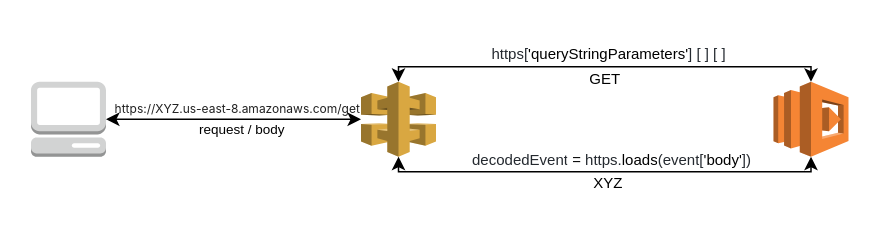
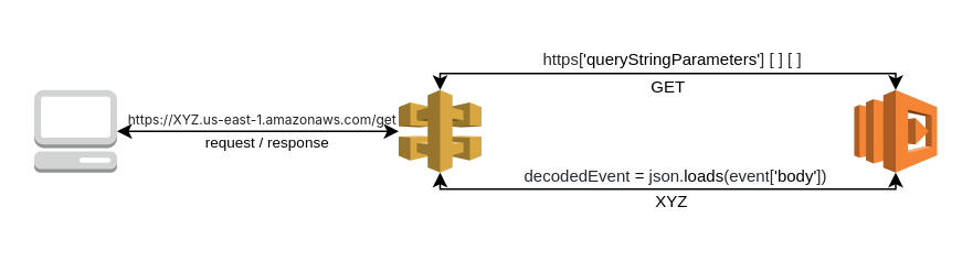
- <mxCell id="2" value="&lt;span style=&quot;color: rgb(33 , 33 , 33) ; font-family: &amp;#34;inter&amp;#34; , &amp;#34;opensans&amp;#34; , &amp;#34;helvetica&amp;#34; , &amp;#34;arial&amp;#34; , sans-serif ; text-align: left ; background-color: rgb(255 , 255 , 255)&quot;&gt;&lt;font style=&quot;font-size: 8px&quot;&gt;https://XYZ.us-east-8.amazonaws.com/get&lt;/font&gt;&lt;/span&gt;" style="text;html=1;strokeColor=none;fillColor=none;align=center;verticalAlign=middle;whiteSpace=wrap;rounded=0;fontSize=10;" parent="1" vertex="1"><mxGeometry x="59" y="56" width="198" height="30" as="geometry" /></mxCell>
+ <mxCell id="2" value="&lt;span style=&quot;color: rgb(33 , 33 , 33) ; font-family: &amp;#34;inter&amp;#34; , &amp;#34;opensans&amp;#34; , &amp;#34;helvetica&amp;#34; , &amp;#34;arial&amp;#34; , sans-serif ; text-align: left ; background-color: rgb(255 , 255 , 255)&quot;&gt;&lt;font style=&quot;font-size: 8px&quot;&gt;https://XYZ.us-east-1.amazonaws.com/get&lt;/font&gt;&lt;/span&gt;" style="text;html=1;strokeColor=none;fillColor=none;align=center;verticalAlign=middle;whiteSpace=wrap;rounded=0;fontSize=10;" parent="1" vertex="1"><mxGeometry x="59" y="56" width="198" height="30" as="geometry" /></mxCell>
- <mxCell id="13" value="request / body" style="text;html=1;strokeColor=none;fillColor=none;align=center;verticalAlign=middle;whiteSpace=wrap;rounded=0;fontSize=9;" parent="1" vertex="1"><mxGeometry x="111" y="71" width="100" height="30" as="geometry" /></mxCell>
+ <mxCell id="13" value="request / response" style="text;html=1;strokeColor=none;fillColor=none;align=center;verticalAlign=middle;whiteSpace=wrap;rounded=0;fontSize=9;" parent="1" vertex="1"><mxGeometry x="111" y="71" width="100" height="30" as="geometry" /></mxCell>
- <mxCell id="7" value="&lt;font style=&quot;font-size: 10px&quot;&gt;&lt;span class=&quot;pl-s1&quot; style=&quot;box-sizing: border-box ; color: rgb(36 , 41 , 47) ; background-color: rgb(255 , 255 , 255)&quot;&gt;decodedEvent&lt;/span&gt;&lt;span style=&quot;color: rgb(36 , 41 , 47) ; background-color: rgb(255 , 255 , 255)&quot;&gt; &lt;/span&gt;&lt;span class=&quot;pl-c1&quot; style=&quot;box-sizing: border-box ; background-color: rgb(255 , 255 , 255)&quot;&gt;=&lt;/span&gt;&lt;span style=&quot;color: rgb(36 , 41 , 47) ; background-color: rgb(255 , 255 , 255)&quot;&gt; &lt;/span&gt;&lt;span class=&quot;pl-s1&quot; style=&quot;box-sizing: border-box ; color: rgb(36 , 41 , 47) ; background-color: rgb(255 , 255 , 255)&quot;&gt;https&lt;/span&gt;&lt;span style=&quot;color: rgb(36 , 41 , 47) ; background-color: rgb(255 , 255 , 255)&quot;&gt;.&lt;/span&gt;&lt;span class=&quot;pl-en&quot; style=&quot;box-sizing: border-box ; background-color: rgb(255 , 255 , 255)&quot;&gt;loads&lt;/span&gt;&lt;span style=&quot;color: rgb(36 , 41 , 47) ; background-color: rgb(255 , 255 , 255)&quot;&gt;(&lt;/span&gt;&lt;span class=&quot;pl-s1&quot; style=&quot;box-sizing: border-box ; color: rgb(36 , 41 , 47) ; background-color: rgb(255 , 255 , 255)&quot;&gt;event&lt;/span&gt;&lt;span style=&quot;color: rgb(36 , 41 , 47) ; background-color: rgb(255 , 255 , 255)&quot;&gt;[&lt;/span&gt;&lt;span class=&quot;pl-s&quot; style=&quot;box-sizing: border-box ; background-color: rgb(255 , 255 , 255)&quot;&gt;'body'&lt;/span&gt;&lt;span style=&quot;color: rgb(36 , 41 , 47) ; background-color: rgb(255 , 255 , 255)&quot;&gt;])&lt;/span&gt;&lt;/font&gt;" style="text;html=1;strokeColor=none;fillColor=none;align=center;verticalAlign=middle;whiteSpace=wrap;rounded=0;fontSize=9;" parent="1" vertex="1"><mxGeometry x="265" y="91" width="285" height="30" as="geometry" /></mxCell>
+ <mxCell id="7" value="&lt;font style=&quot;font-size: 10px&quot;&gt;&lt;span class=&quot;pl-s1&quot; style=&quot;box-sizing: border-box ; color: rgb(36 , 41 , 47) ; background-color: rgb(255 , 255 , 255)&quot;&gt;decodedEvent&lt;/span&gt;&lt;span style=&quot;color: rgb(36 , 41 , 47) ; background-color: rgb(255 , 255 , 255)&quot;&gt; &lt;/span&gt;&lt;span class=&quot;pl-c1&quot; style=&quot;box-sizing: border-box ; background-color: rgb(255 , 255 , 255)&quot;&gt;=&lt;/span&gt;&lt;span style=&quot;color: rgb(36 , 41 , 47) ; background-color: rgb(255 , 255 , 255)&quot;&gt; &lt;/span&gt;&lt;span class=&quot;pl-s1&quot; style=&quot;box-sizing: border-box ; color: rgb(36 , 41 , 47) ; background-color: rgb(255 , 255 , 255)&quot;&gt;json&lt;/span&gt;&lt;span style=&quot;color: rgb(36 , 41 , 47) ; background-color: rgb(255 , 255 , 255)&quot;&gt;.&lt;/span&gt;&lt;span class=&quot;pl-en&quot; style=&quot;box-sizing: border-box ; background-color: rgb(255 , 255 , 255)&quot;&gt;loads&lt;/span&gt;&lt;span style=&quot;color: rgb(36 , 41 , 47) ; background-color: rgb(255 , 255 , 255)&quot;&gt;(&lt;/span&gt;&lt;span class=&quot;pl-s1&quot; style=&quot;box-sizing: border-box ; color: rgb(36 , 41 , 47) ; background-color: rgb(255 , 255 , 255)&quot;&gt;event&lt;/span&gt;&lt;span style=&quot;color: rgb(36 , 41 , 47) ; background-color: rgb(255 , 255 , 255)&quot;&gt;[&lt;/span&gt;&lt;span class=&quot;pl-s&quot; style=&quot;box-sizing: border-box ; background-color: rgb(255 , 255 , 255)&quot;&gt;'body'&lt;/span&gt;&lt;span style=&quot;color: rgb(36 , 41 , 47) ; background-color: rgb(255 , 255 , 255)&quot;&gt;])&lt;/span&gt;&lt;/font&gt;" style="text;html=1;strokeColor=none;fillColor=none;align=center;verticalAlign=middle;whiteSpace=wrap;rounded=0;fontSize=9;" parent="1" vertex="1"><mxGeometry x="265" y="91" width="285" height="30" as="geometry" /></mxCell>
